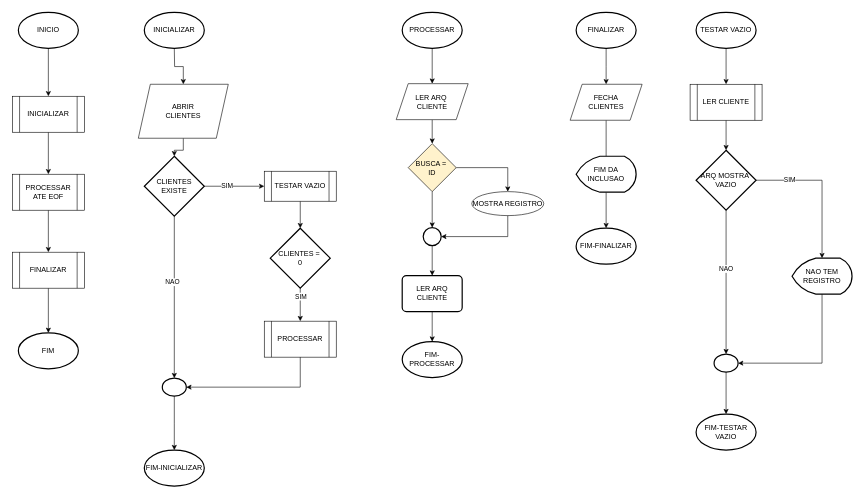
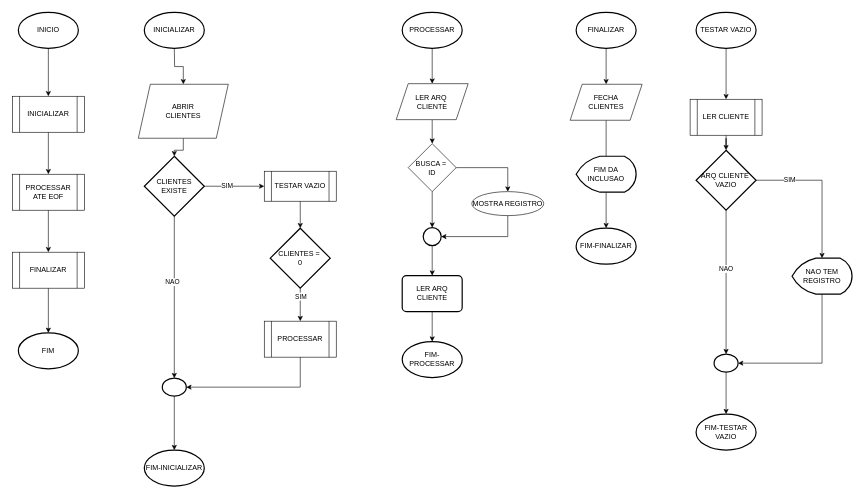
- <mxCell id="55" value="LER CLIENTE" style="shape=process;whiteSpace=wrap;html=1;backgroundOutline=1;" vertex="1" parent="1"><mxGeometry x="1150" y="140" width="120" height="60" as="geometry" /></mxCell>
+ <mxCell id="55" value="LER CLIENTE" style="shape=process;whiteSpace=wrap;html=1;backgroundOutline=1;" vertex="1" parent="1"><mxGeometry x="1150" y="165" width="120" height="60" as="geometry" /></mxCell>
- <mxCell id="35" value="BUSCA =&amp;nbsp;&lt;div&gt;ID&lt;/div&gt;" style="rhombus;whiteSpace=wrap;html=1;fillColor=#fff2cc;" vertex="1" parent="1"><mxGeometry x="680" y="239" width="80" height="80" as="geometry" /></mxCell>
+ <mxCell id="35" value="BUSCA =&amp;nbsp;&lt;div&gt;ID&lt;/div&gt;" style="rhombus;whiteSpace=wrap;html=1;" vertex="1" parent="1"><mxGeometry x="680" y="239" width="80" height="80" as="geometry" /></mxCell>
- <mxCell id="53" value="ARQ MOSTRA&amp;nbsp;&lt;div&gt;VAZIO&lt;/div&gt;" style="strokeWidth=2;html=1;shape=mxgraph.flowchart.decision;whiteSpace=wrap;" vertex="1" parent="1"><mxGeometry x="1160" y="250" width="100" height="100" as="geometry" /></mxCell>
+ <mxCell id="53" value="ARQ CLIENTE&amp;nbsp;&lt;div&gt;VAZIO&lt;/div&gt;" style="strokeWidth=2;html=1;shape=mxgraph.flowchart.decision;whiteSpace=wrap;" vertex="1" parent="1"><mxGeometry x="1160" y="250" width="100" height="100" as="geometry" /></mxCell>
